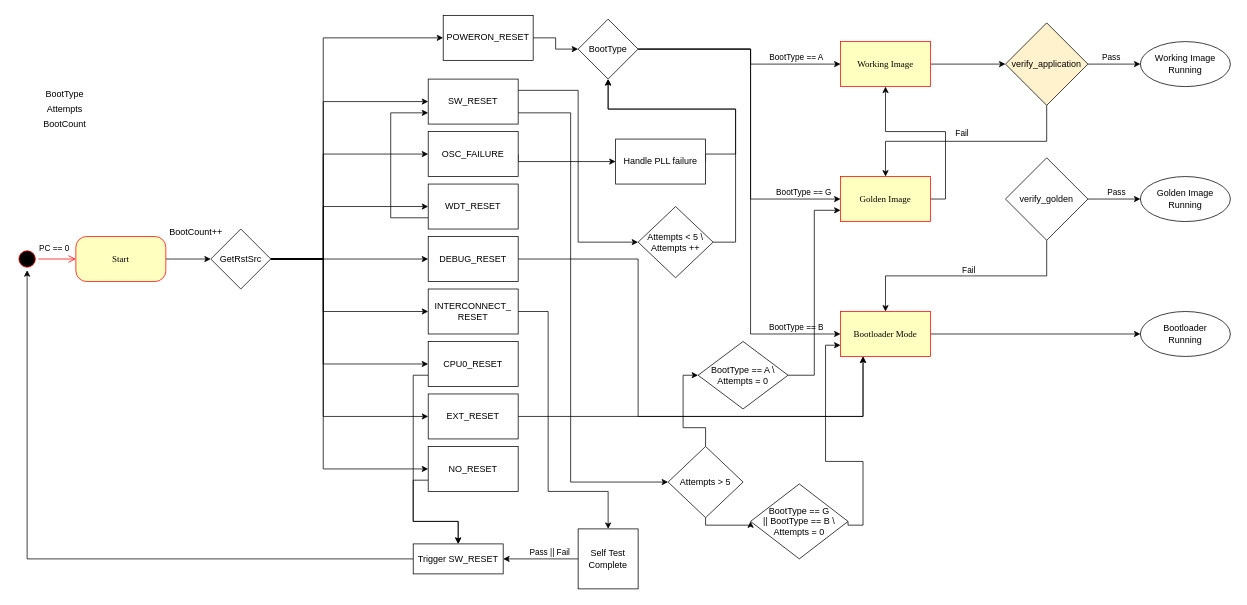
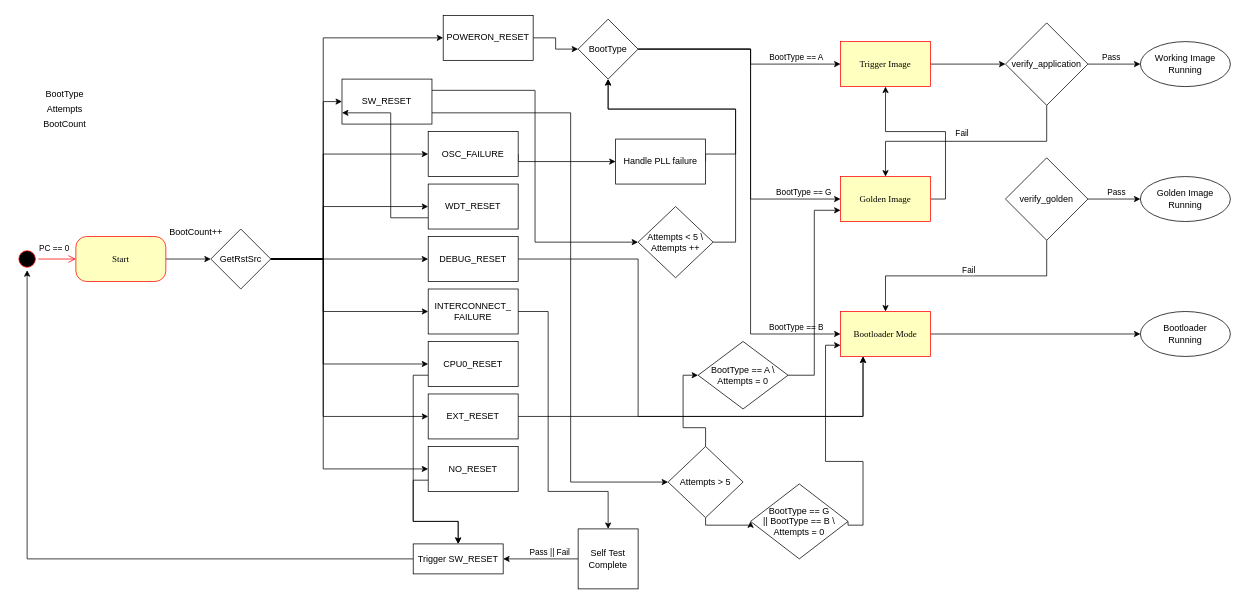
- <mxCell id="17" value="Working Image" style="rounded=1;whiteSpace=wrap;html=1;arcSize=0;fillColor=#ffffc0;strokeColor=#ff0000;shadow=0;comic=0;labelBackgroundColor=none;fontFamily=Verdana;fontSize=12;fontColor=#000000;align=center;" parent="1" vertex="1"><mxGeometry x="1120" y="55" width="120" height="60" as="geometry" /></mxCell>
+ <mxCell id="17" value="Trigger Image" style="rounded=1;whiteSpace=wrap;html=1;arcSize=0;fillColor=#ffffc0;strokeColor=#ff0000;shadow=0;comic=0;labelBackgroundColor=none;fontFamily=Verdana;fontSize=12;fontColor=#000000;align=center;" parent="1" vertex="1"><mxGeometry x="1120" y="55" width="120" height="60" as="geometry" /></mxCell>
- <mxCell id="57" value="verify_application" style="rhombus;whiteSpace=wrap;html=1;fillColor=#fff2cc;" vertex="1" parent="1"><mxGeometry x="1340" y="30" width="110" height="110" as="geometry" /></mxCell>
+ <mxCell id="57" value="verify_application" style="rhombus;whiteSpace=wrap;html=1;" vertex="1" parent="1"><mxGeometry x="1340" y="30" width="110" height="110" as="geometry" /></mxCell>
- <mxCell id="29" value="SW_RESET" style="rounded=0;whiteSpace=wrap;html=1;" vertex="1" parent="1"><mxGeometry x="570" y="105" width="120" height="60" as="geometry" /></mxCell>
+ <mxCell id="29" value="SW_RESET" style="rounded=0;whiteSpace=wrap;html=1;" vertex="1" parent="1"><mxGeometry x="455" y="105" width="120" height="60" as="geometry" /></mxCell>
- <mxCell id="37" value="&lt;div&gt;INTERCONNECT_&lt;/div&gt;&lt;div&gt;RESET&lt;br&gt;&lt;/div&gt;" style="rounded=0;whiteSpace=wrap;html=1;" vertex="1" parent="1"><mxGeometry x="570" y="385" width="120" height="60" as="geometry" /></mxCell>
+ <mxCell id="37" value="&lt;div&gt;INTERCONNECT_&lt;/div&gt;&lt;div&gt;FAILURE&lt;br&gt;&lt;/div&gt;" style="rounded=0;whiteSpace=wrap;html=1;" vertex="1" parent="1"><mxGeometry x="570" y="385" width="120" height="60" as="geometry" /></mxCell>
